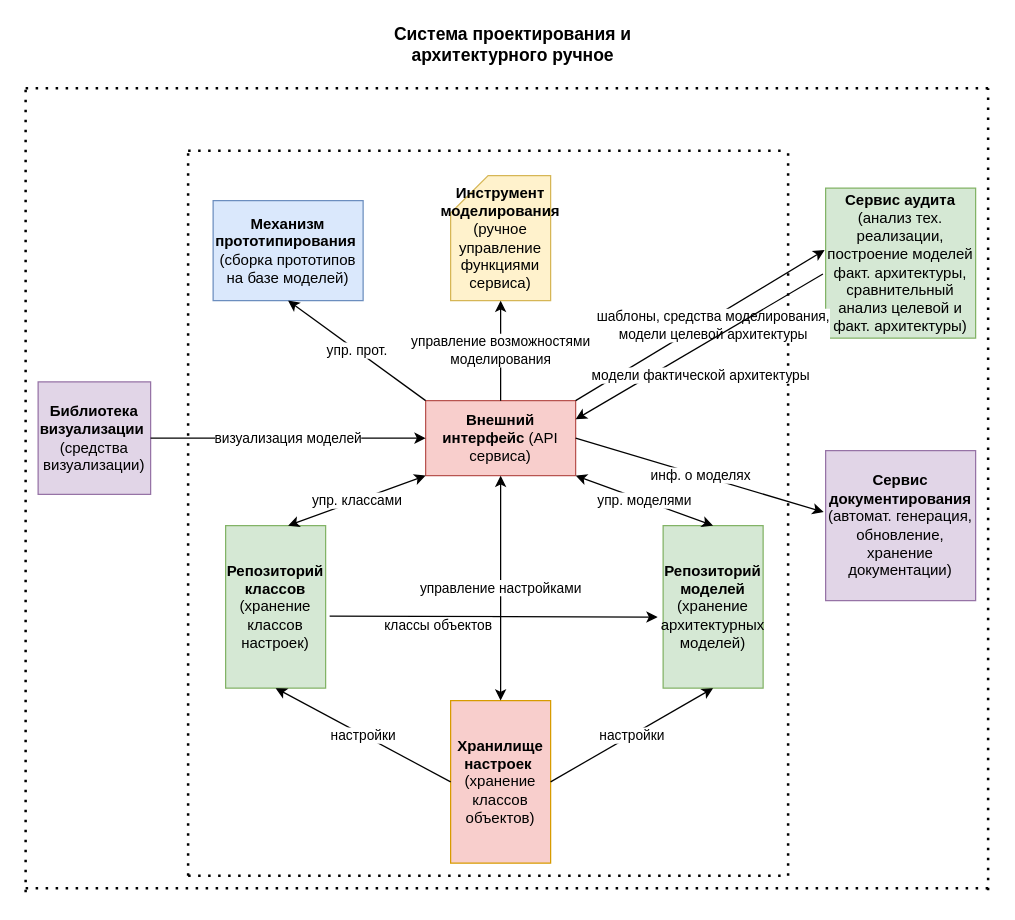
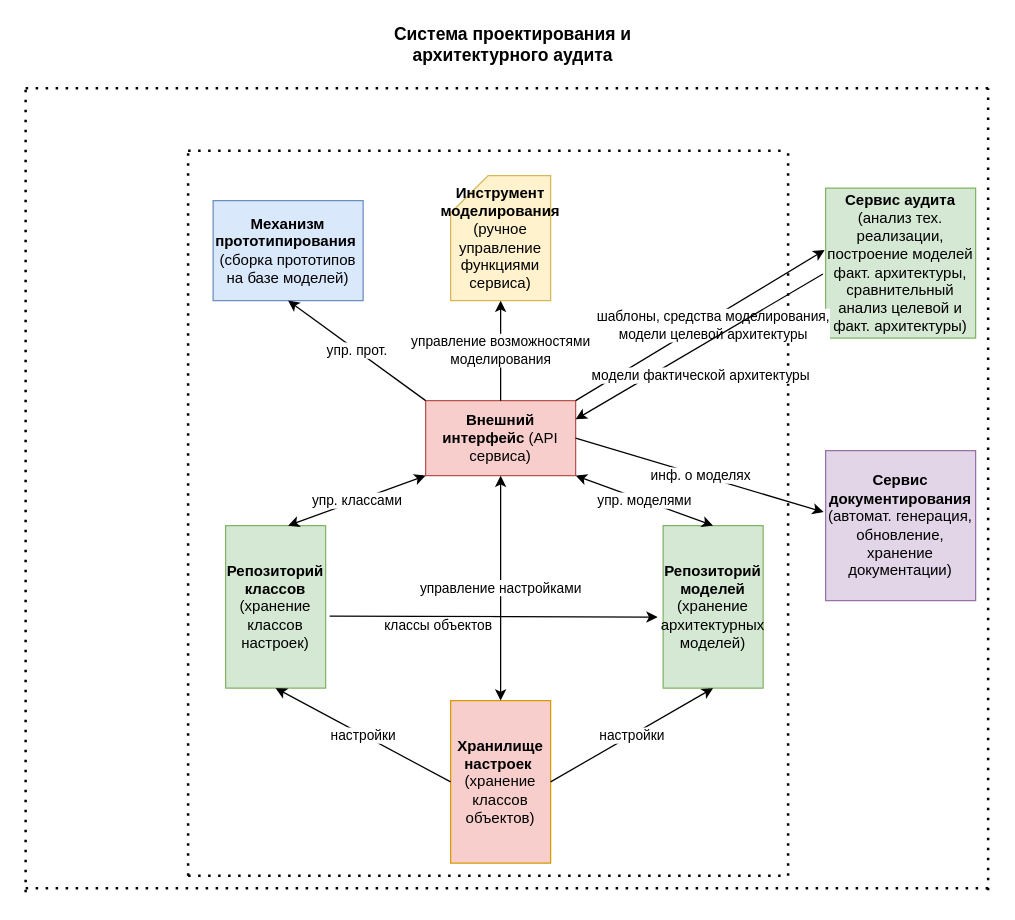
- <mxCell id="29" value="&lt;b&gt;&lt;font style=&quot;font-size: 14px&quot;&gt;Система проектирования и архитектурного ручное&lt;/font&gt;&lt;/b&gt;" style="text;html=1;strokeColor=none;fillColor=none;align=center;verticalAlign=middle;whiteSpace=wrap;rounded=0;" vertex="1" parent="1"><mxGeometry x="310" y="20" width="200" height="30" as="geometry" /></mxCell>
+ <mxCell id="29" value="&lt;b&gt;&lt;font style=&quot;font-size: 14px&quot;&gt;Система проектирования и архитектурного аудита&lt;/font&gt;&lt;/b&gt;" style="text;html=1;strokeColor=none;fillColor=none;align=center;verticalAlign=middle;whiteSpace=wrap;rounded=0;" vertex="1" parent="1"><mxGeometry x="310" y="20" width="200" height="30" as="geometry" /></mxCell>
- <mxCell id="17" value="&lt;b&gt;Библиотека визуализации&lt;/b&gt;&amp;nbsp;&lt;br&gt;(средства визуализации)" style="whiteSpace=wrap;html=1;aspect=fixed;fillColor=#e1d5e7;strokeColor=#9673a6;" vertex="1" parent="1"><mxGeometry x="30" y="305" width="90" height="90" as="geometry" /></mxCell>
- <mxCell id="18" value="визуализация моделей" style="endArrow=classic;html=1;rounded=0;exitX=1;exitY=0.5;exitDx=0;exitDy=0;entryX=0;entryY=0.5;entryDx=0;entryDy=0;" edge="1" parent="1" source="17" target="4"><mxGeometry width="50" height="50" relative="1" as="geometry"><mxPoint x="200" y="350" as="sourcePoint" /><mxPoint x="250" y="300" as="targetPoint" /></mxGeometry></mxCell>
